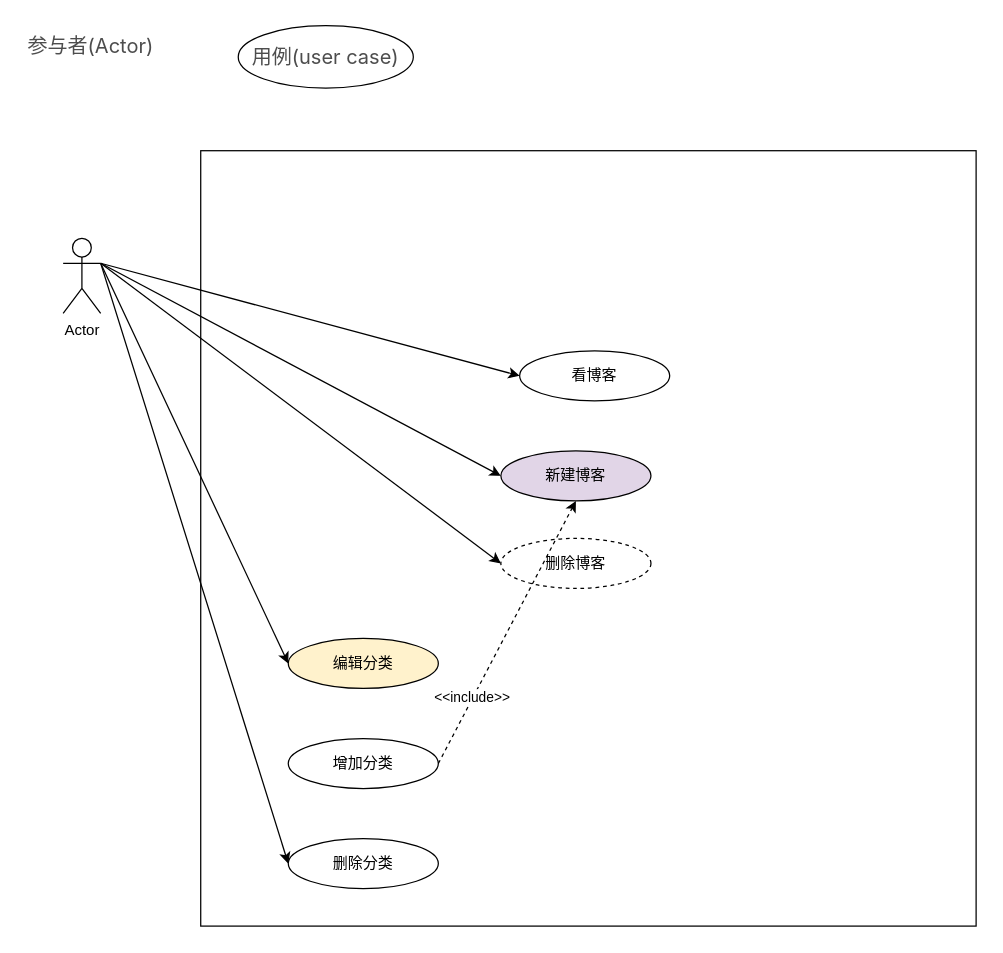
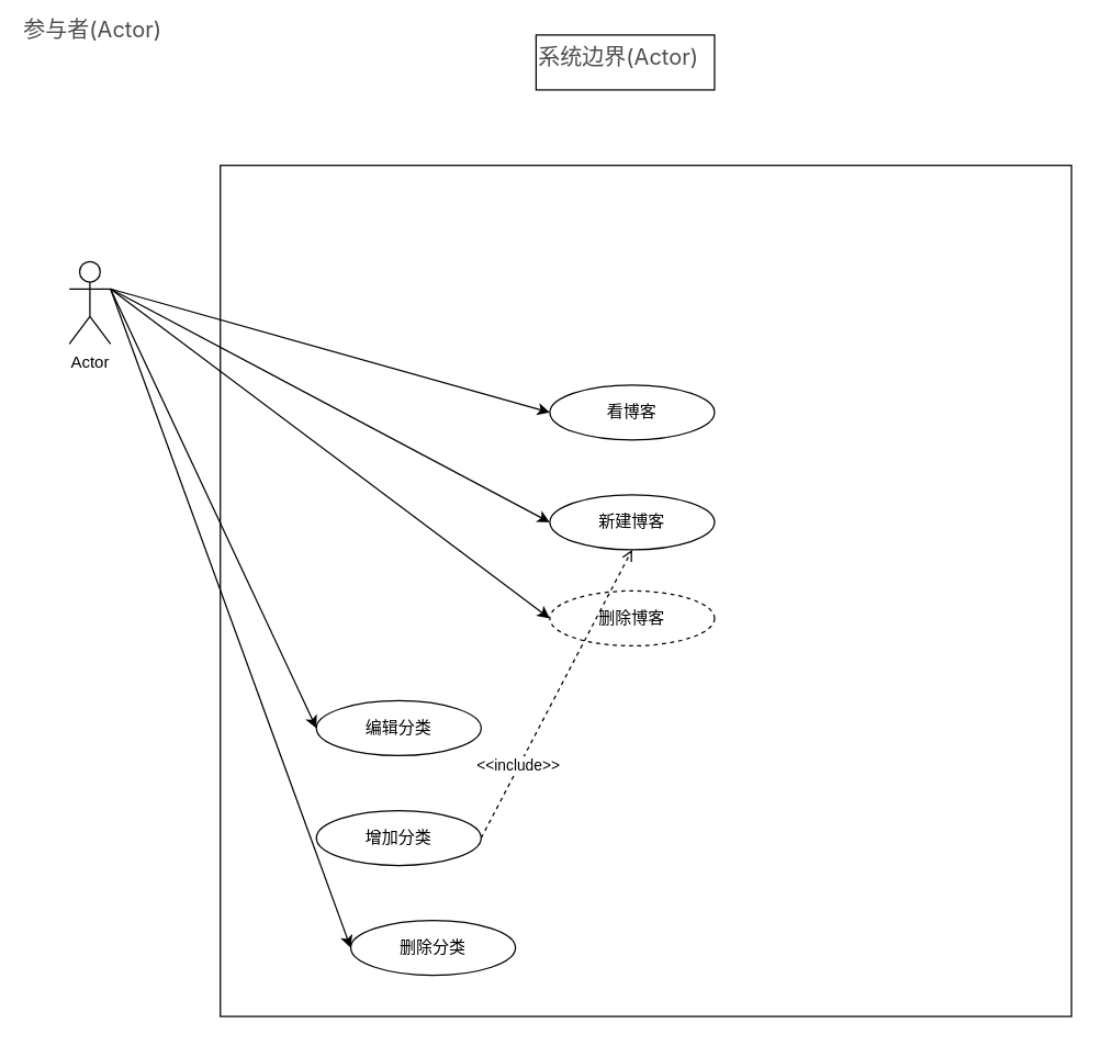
- <mxCell id="4" value="&lt;span style=&quot;color: rgb(77, 77, 77); font-family: -apple-system, &amp;quot;SF UI Text&amp;quot;, Arial, &amp;quot;PingFang SC&amp;quot;, &amp;quot;Hiragino Sans GB&amp;quot;, &amp;quot;Microsoft YaHei&amp;quot;, &amp;quot;WenQuanYi Micro Hei&amp;quot;, sans-serif, SimHei, SimSun; font-size: 16px; font-style: normal; font-variant-ligatures: normal; font-variant-caps: normal; font-weight: 400; letter-spacing: normal; orphans: 2; text-align: start; text-indent: 0px; text-transform: none; widows: 2; word-spacing: 0px; -webkit-text-stroke-width: 0px; background-color: rgb(255, 255, 255); text-decoration-thickness: initial; text-decoration-style: initial; text-decoration-color: initial; float: none; display: inline !important;&quot;&gt;参与者(Actor)&lt;/span&gt;" style="text;whiteSpace=wrap;html=1;" vertex="1" parent="1"><mxGeometry x="20" y="20" width="130" height="40" as="geometry" /></mxCell>
+ <mxCell id="4" value="&lt;span style=&quot;color: rgb(77, 77, 77); font-family: -apple-system, &amp;quot;SF UI Text&amp;quot;, Arial, &amp;quot;PingFang SC&amp;quot;, &amp;quot;Hiragino Sans GB&amp;quot;, &amp;quot;Microsoft YaHei&amp;quot;, &amp;quot;WenQuanYi Micro Hei&amp;quot;, sans-serif, SimHei, SimSun; font-size: 16px; font-style: normal; font-variant-ligatures: normal; font-variant-caps: normal; font-weight: 400; letter-spacing: normal; orphans: 2; text-align: start; text-indent: 0px; text-transform: none; widows: 2; word-spacing: 0px; -webkit-text-stroke-width: 0px; background-color: rgb(255, 255, 255); text-decoration-thickness: initial; text-decoration-style: initial; text-decoration-color: initial; float: none; display: inline !important;&quot;&gt;参与者(Actor)&lt;/span&gt;" style="text;whiteSpace=wrap;html=1;" vertex="1" parent="1"><mxGeometry x="15" y="5" width="130" height="40" as="geometry" /></mxCell>
- <mxCell id="6" value="&lt;span style=&quot;color: rgb(77, 77, 77); font-family: -apple-system, &amp;quot;SF UI Text&amp;quot;, Arial, &amp;quot;PingFang SC&amp;quot;, &amp;quot;Hiragino Sans GB&amp;quot;, &amp;quot;Microsoft YaHei&amp;quot;, &amp;quot;WenQuanYi Micro Hei&amp;quot;, sans-serif, SimHei, SimSun; font-size: 16px; text-align: start; background-color: rgb(255, 255, 255);&quot;&gt;用例(user case)&lt;/span&gt;" style="ellipse;whiteSpace=wrap;html=1;" vertex="1" parent="1"><mxGeometry x="190" y="20" width="140" height="50" as="geometry" /></mxCell>
+ <mxCell id="5" value="&lt;span style=&quot;color: rgb(77, 77, 77); font-family: -apple-system, &amp;quot;SF UI Text&amp;quot;, Arial, &amp;quot;PingFang SC&amp;quot;, &amp;quot;Hiragino Sans GB&amp;quot;, &amp;quot;Microsoft YaHei&amp;quot;, &amp;quot;WenQuanYi Micro Hei&amp;quot;, sans-serif, SimHei, SimSun; font-size: 16px; font-style: normal; font-variant-ligatures: normal; font-variant-caps: normal; font-weight: 400; letter-spacing: normal; orphans: 2; text-align: start; text-indent: 0px; text-transform: none; widows: 2; word-spacing: 0px; -webkit-text-stroke-width: 0px; background-color: rgb(255, 255, 255); text-decoration-thickness: initial; text-decoration-style: initial; text-decoration-color: initial; float: none; display: inline !important;&quot;&gt;系统边界(Actor)&lt;/span&gt;" style="text;whiteSpace=wrap;html=1;strokeColor=default;" vertex="1" parent="1"><mxGeometry x="390" y="25" width="130" height="40" as="geometry" /></mxCell>
- <mxCell id="8" value="看博客" style="ellipse;whiteSpace=wrap;html=1;" vertex="1" parent="1"><mxGeometry x="415" y="280" width="120" height="40" as="geometry" /></mxCell>
+ <mxCell id="8" value="看博客" style="ellipse;whiteSpace=wrap;html=1;" vertex="1" parent="1"><mxGeometry x="400" y="280" width="120" height="40" as="geometry" /></mxCell>
- <mxCell id="9" value="新建博客" style="ellipse;whiteSpace=wrap;html=1;fillColor=#e1d5e7;" vertex="1" parent="1"><mxGeometry x="400" y="360" width="120" height="40" as="geometry" /></mxCell>
+ <mxCell id="9" value="新建博客" style="ellipse;whiteSpace=wrap;html=1;" vertex="1" parent="1"><mxGeometry x="400" y="360" width="120" height="40" as="geometry" /></mxCell>
- <mxCell id="18" value="" style="endArrow=classic;html=1;rounded=0;dashed=1;entryX=0.5;entryY=1;entryDx=0;entryDy=0;exitX=1;exitY=0.5;exitDx=0;exitDy=0;" edge="1" parent="1" source="12" target="9"><mxGeometry width="50" height="50" relative="1" as="geometry"><mxPoint x="360" y="700" as="sourcePoint" /><mxPoint x="470" y="480" as="targetPoint" /></mxGeometry></mxCell>
+ <mxCell id="18" value="" style="endArrow=open;html=1;rounded=0;dashed=1;entryX=0.5;entryY=1;entryDx=0;entryDy=0;exitX=1;exitY=0.5;exitDx=0;exitDy=0;" edge="1" parent="1" source="12" target="9"><mxGeometry width="50" height="50" relative="1" as="geometry"><mxPoint x="360" y="700" as="sourcePoint" /><mxPoint x="470" y="480" as="targetPoint" /></mxGeometry></mxCell>
- <mxCell id="10" value="编辑分类" style="ellipse;whiteSpace=wrap;html=1;fillColor=#fff2cc;" vertex="1" parent="1"><mxGeometry x="230" y="510" width="120" height="40" as="geometry" /></mxCell>
+ <mxCell id="10" value="编辑分类" style="ellipse;whiteSpace=wrap;html=1;" vertex="1" parent="1"><mxGeometry x="230" y="510" width="120" height="40" as="geometry" /></mxCell>
- <mxCell id="11" value="删除分类" style="ellipse;whiteSpace=wrap;html=1;" vertex="1" parent="1"><mxGeometry x="230" y="670" width="120" height="40" as="geometry" /></mxCell>
+ <mxCell id="11" value="删除分类" style="ellipse;whiteSpace=wrap;html=1;" vertex="1" parent="1"><mxGeometry x="255" y="670" width="120" height="40" as="geometry" /></mxCell>
